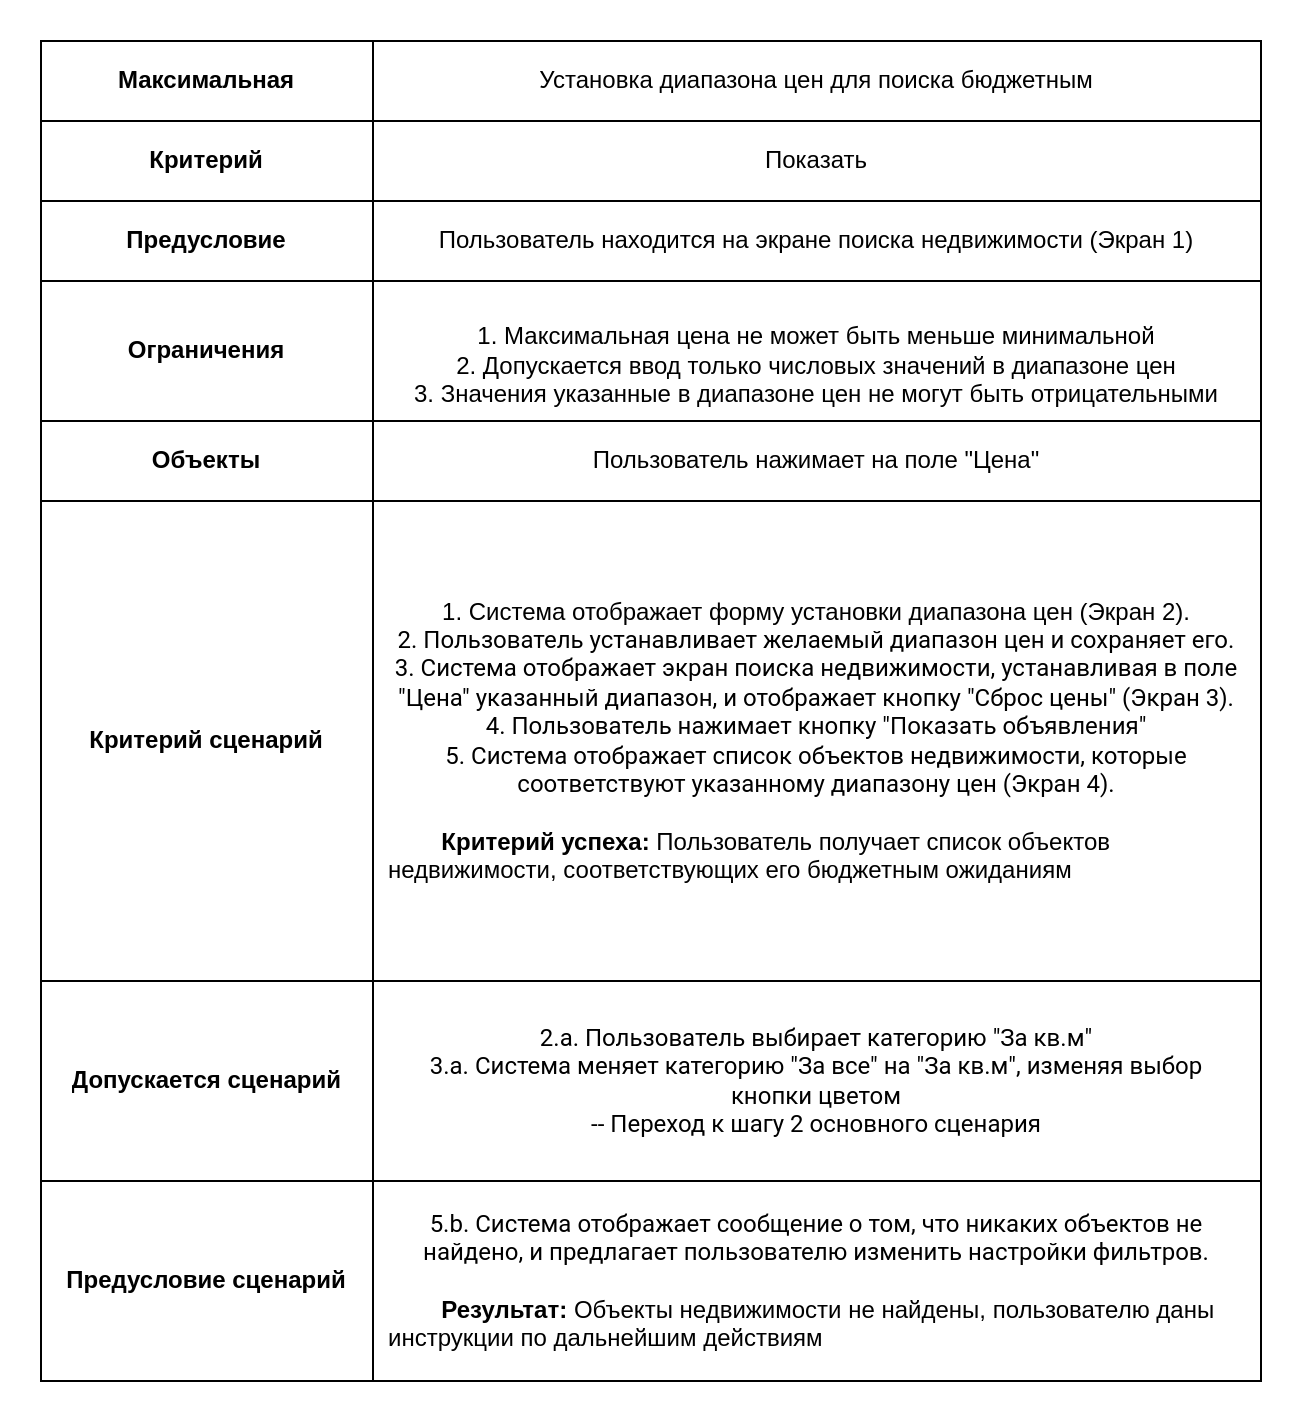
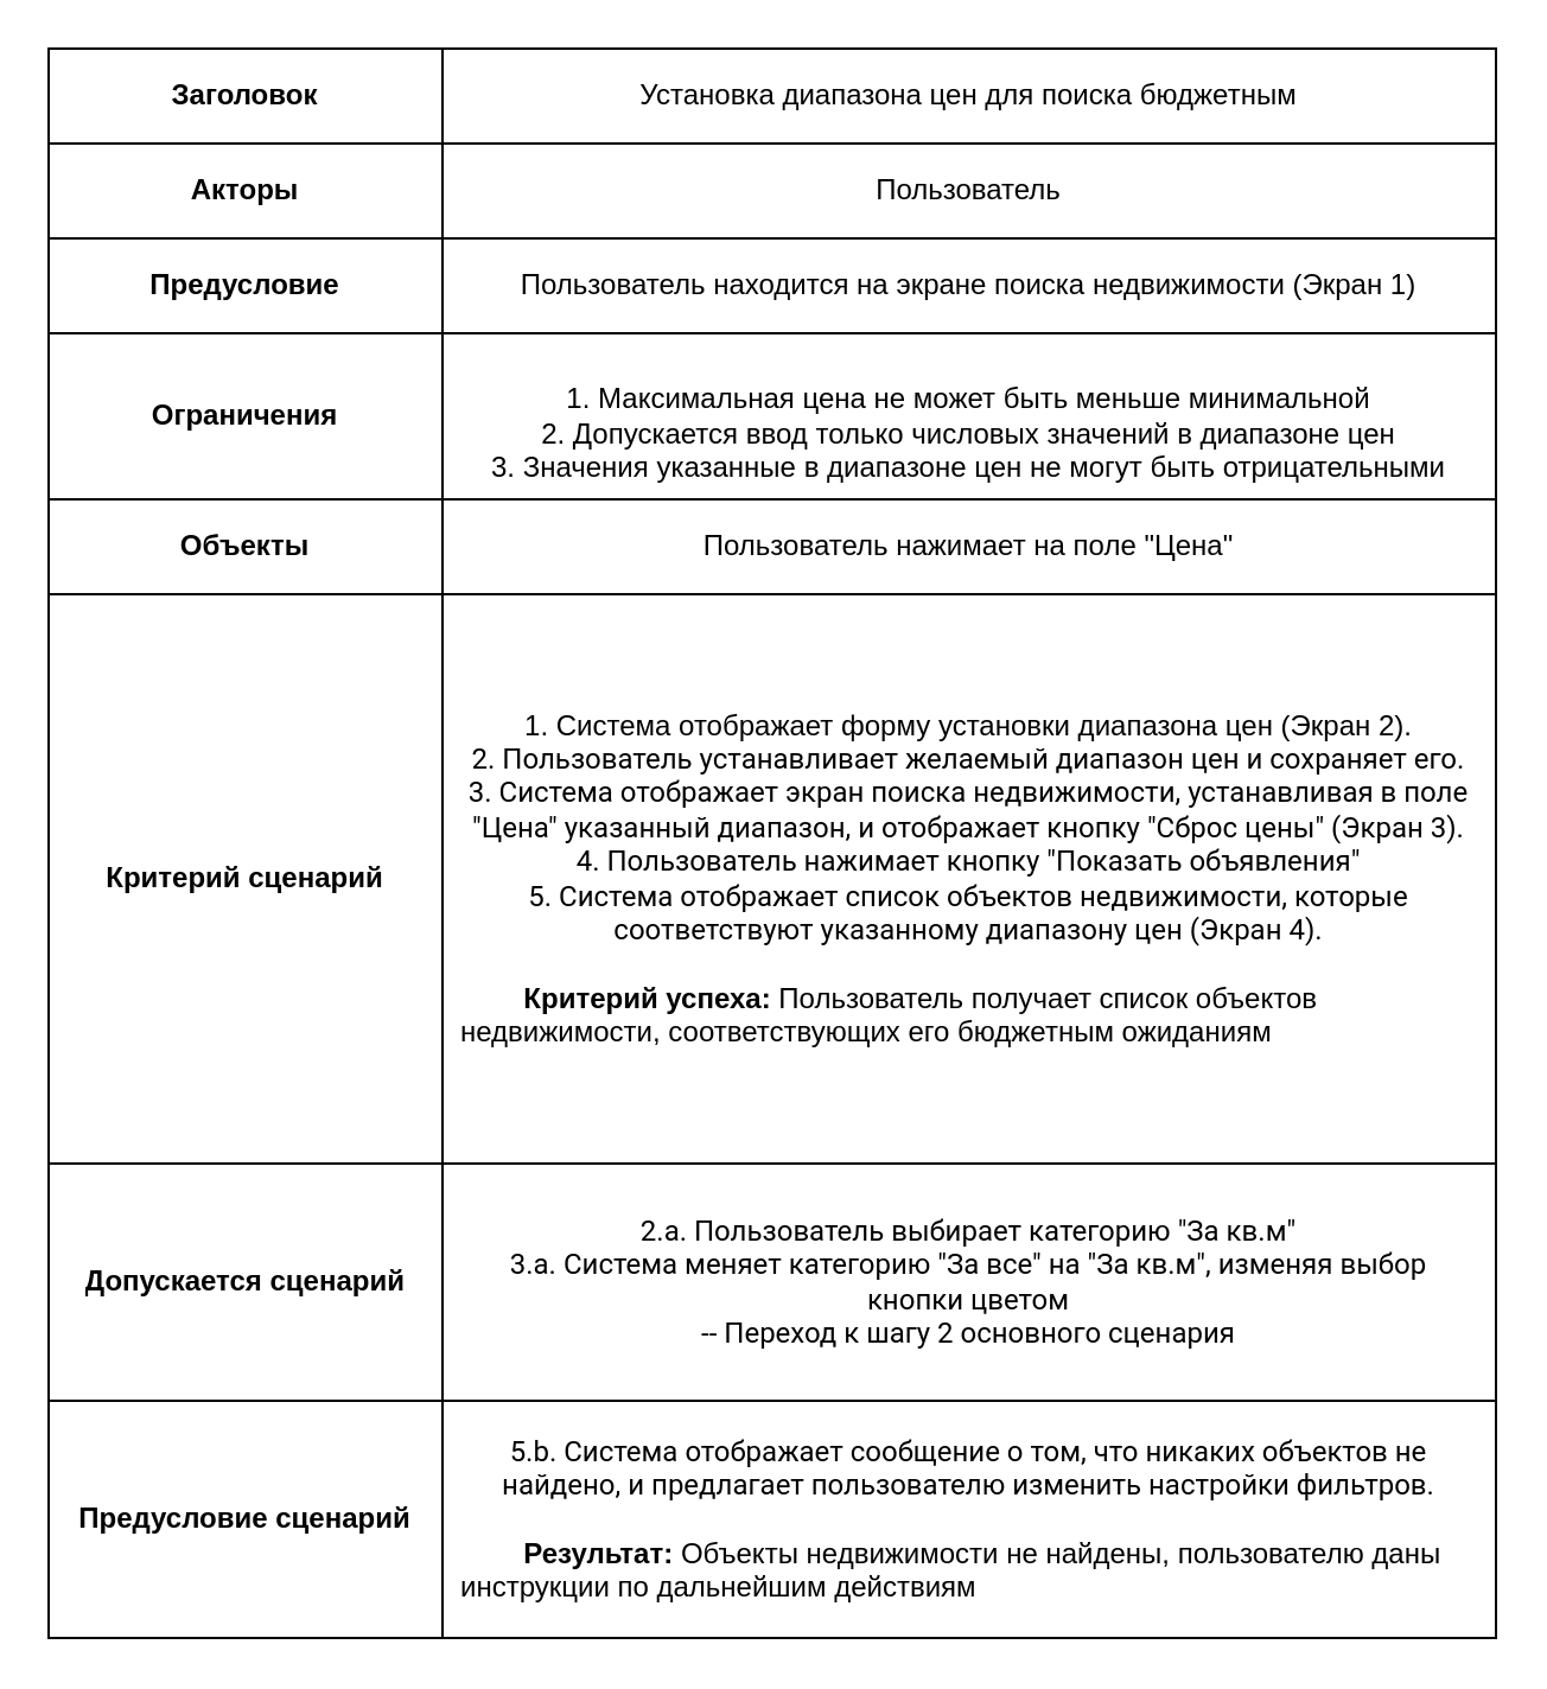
- <mxCell id="4" value="&lt;b&gt;Максимальная&lt;/b&gt;" style="shape=partialRectangle;html=1;whiteSpace=wrap;connectable=0;strokeColor=inherit;overflow=hidden;fillColor=none;top=0;left=0;bottom=0;right=0;pointerEvents=1;" parent="3" vertex="1"><mxGeometry width="166" height="40" as="geometry"><mxRectangle width="166" height="40" as="alternateBounds" /></mxGeometry></mxCell>
+ <mxCell id="4" value="&lt;b&gt;Заголовок&lt;/b&gt;" style="shape=partialRectangle;html=1;whiteSpace=wrap;connectable=0;strokeColor=inherit;overflow=hidden;fillColor=none;top=0;left=0;bottom=0;right=0;pointerEvents=1;" parent="3" vertex="1"><mxGeometry width="166" height="40" as="geometry"><mxRectangle width="166" height="40" as="alternateBounds" /></mxGeometry></mxCell>
- <mxCell id="7" value="&lt;b&gt;Критерий&lt;/b&gt;" style="shape=partialRectangle;html=1;whiteSpace=wrap;connectable=0;strokeColor=inherit;overflow=hidden;fillColor=none;top=0;left=0;bottom=0;right=0;pointerEvents=1;" parent="6" vertex="1"><mxGeometry width="166" height="40" as="geometry"><mxRectangle width="166" height="40" as="alternateBounds" /></mxGeometry></mxCell>
+ <mxCell id="7" value="&lt;b&gt;Акторы&lt;/b&gt;" style="shape=partialRectangle;html=1;whiteSpace=wrap;connectable=0;strokeColor=inherit;overflow=hidden;fillColor=none;top=0;left=0;bottom=0;right=0;pointerEvents=1;" parent="6" vertex="1"><mxGeometry width="166" height="40" as="geometry"><mxRectangle width="166" height="40" as="alternateBounds" /></mxGeometry></mxCell>
- <mxCell id="8" value="Показать" style="shape=partialRectangle;html=1;whiteSpace=wrap;connectable=0;strokeColor=inherit;overflow=hidden;fillColor=none;top=0;left=0;bottom=0;right=0;pointerEvents=1;spacingLeft=7;spacingRight=7;" parent="6" vertex="1"><mxGeometry x="166" width="444" height="40" as="geometry"><mxRectangle width="444" height="40" as="alternateBounds" /></mxGeometry></mxCell>
+ <mxCell id="8" value="Пользователь" style="shape=partialRectangle;html=1;whiteSpace=wrap;connectable=0;strokeColor=inherit;overflow=hidden;fillColor=none;top=0;left=0;bottom=0;right=0;pointerEvents=1;spacingLeft=7;spacingRight=7;" parent="6" vertex="1"><mxGeometry x="166" width="444" height="40" as="geometry"><mxRectangle width="444" height="40" as="alternateBounds" /></mxGeometry></mxCell>
